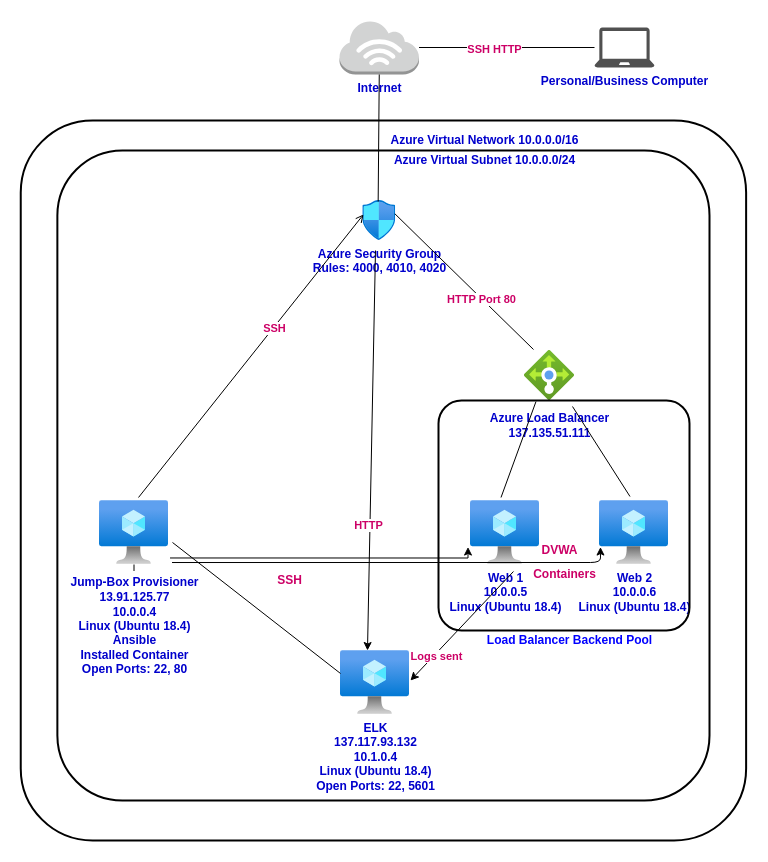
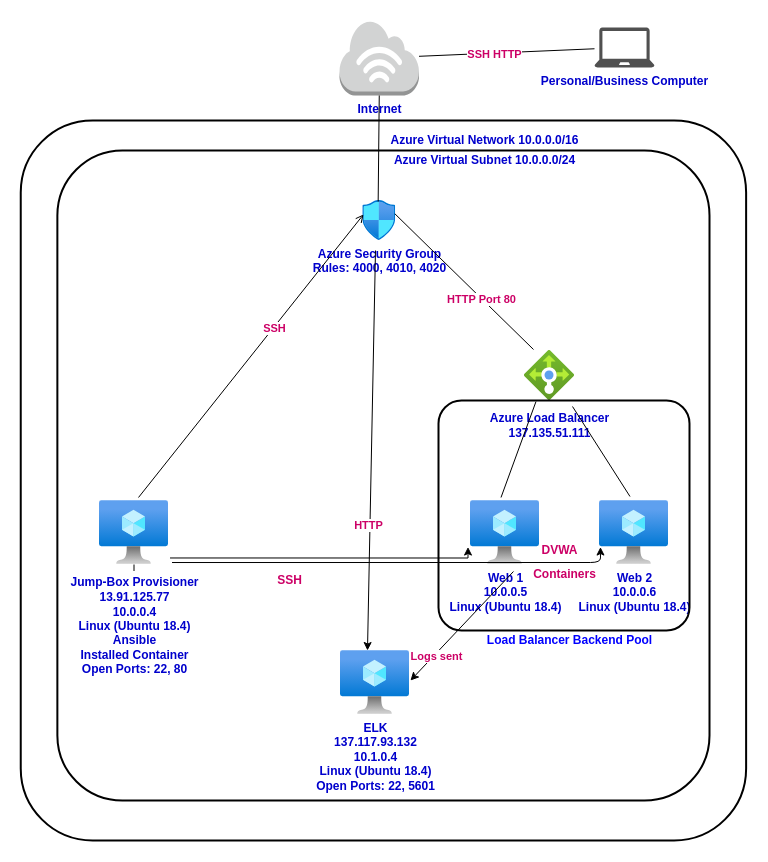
- <mxCell id="4" value="&lt;font color=&quot;#0000cc&quot;&gt;&lt;b&gt;Internet&lt;/b&gt;&lt;/font&gt;" style="outlineConnect=0;dashed=0;verticalLabelPosition=bottom;verticalAlign=top;align=center;html=1;shape=mxgraph.aws3.internet_3;fillColor=#D2D3D3;gradientColor=none;" parent="1" vertex="1"><mxGeometry x="339" y="20" width="79.5" height="54" as="geometry" /></mxCell>
+ <mxCell id="4" value="&lt;font color=&quot;#0000cc&quot;&gt;&lt;b&gt;Internet&lt;/b&gt;&lt;/font&gt;" style="outlineConnect=0;dashed=0;verticalLabelPosition=bottom;verticalAlign=top;align=center;html=1;shape=mxgraph.aws3.internet_3;fillColor=#D2D3D3;gradientColor=none;" parent="1" vertex="1"><mxGeometry x="339" y="20" width="79.5" height="75" as="geometry" /></mxCell>
- <mxCell id="31" value="" style="endArrow=none;html=1;exitX=1.058;exitY=0.656;exitDx=0;exitDy=0;exitPerimeter=0;entryX=0;entryY=0.359;entryDx=0;entryDy=0;entryPerimeter=0;" edge="1" parent="1" source="16" target="29"><mxGeometry width="50" height="50" relative="1" as="geometry"><mxPoint x="189" y="500" as="sourcePoint" /><mxPoint x="239" y="450" as="targetPoint" /></mxGeometry></mxCell>
